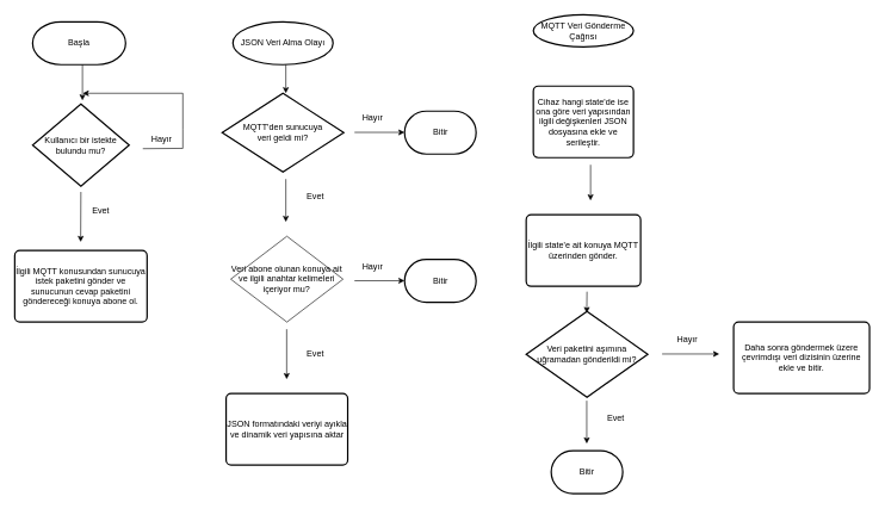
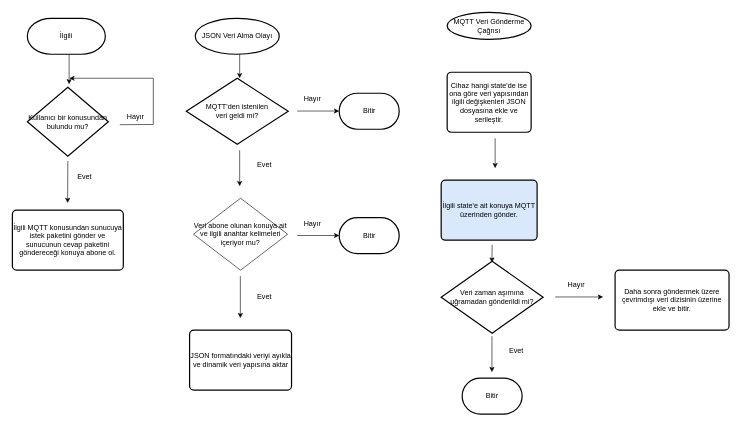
- <mxCell id="2" value="Başla" style="strokeWidth=2;html=1;shape=mxgraph.flowchart.terminator;whiteSpace=wrap;" vertex="1" parent="1"><mxGeometry x="45" y="30" width="130" height="60" as="geometry" /></mxCell>
+ <mxCell id="2" value="İlgili" style="strokeWidth=2;html=1;shape=mxgraph.flowchart.terminator;whiteSpace=wrap;" vertex="1" parent="1"><mxGeometry x="45" y="30" width="130" height="60" as="geometry" /></mxCell>
- <mxCell id="11" value="MQTT'den sunucuya&lt;br&gt;veri geldi mi?" style="strokeWidth=2;html=1;shape=mxgraph.flowchart.decision;whiteSpace=wrap;" vertex="1" parent="1"><mxGeometry x="310" y="130" width="170" height="110" as="geometry" /></mxCell>
+ <mxCell id="11" value="MQTT'den istenilen&lt;br&gt;veri geldi mi?" style="strokeWidth=2;html=1;shape=mxgraph.flowchart.decision;whiteSpace=wrap;" vertex="1" parent="1"><mxGeometry x="310" y="130" width="170" height="110" as="geometry" /></mxCell>
- <mxCell id="8" value="Kullanıcı bir istekte bulundu mu?" style="strokeWidth=2;html=1;shape=mxgraph.flowchart.decision;whiteSpace=wrap;" vertex="1" parent="1"><mxGeometry x="45" y="145" width="135" height="115" as="geometry" /></mxCell>
+ <mxCell id="8" value="Kullanıcı bir konusundan bulundu mu?" style="strokeWidth=2;html=1;shape=mxgraph.flowchart.decision;whiteSpace=wrap;" vertex="1" parent="1"><mxGeometry x="45" y="145" width="135" height="115" as="geometry" /></mxCell>
- <mxCell id="30" value="İlgili state'e ait konuya MQTT üzerinden gönder." style="rounded=1;whiteSpace=wrap;html=1;absoluteArcSize=1;arcSize=14;strokeWidth=2;" vertex="1" parent="1"><mxGeometry x="735" y="300" width="160" height="100" as="geometry" /></mxCell>
+ <mxCell id="30" value="İlgili state'e ait konuya MQTT üzerinden gönder." style="rounded=1;whiteSpace=wrap;html=1;absoluteArcSize=1;arcSize=14;strokeWidth=2;fillColor=#dae8fc;" vertex="1" parent="1"><mxGeometry x="735" y="300" width="160" height="100" as="geometry" /></mxCell>
- <mxCell id="32" value="Veri paketini aşımına uğramadan gönderildi mi?" style="strokeWidth=2;html=1;shape=mxgraph.flowchart.decision;whiteSpace=wrap;" vertex="1" parent="1"><mxGeometry x="735" y="435" width="170" height="120" as="geometry" /></mxCell>
+ <mxCell id="32" value="Veri zaman aşımına uğramadan gönderildi mi?" style="strokeWidth=2;html=1;shape=mxgraph.flowchart.decision;whiteSpace=wrap;" vertex="1" parent="1"><mxGeometry x="735" y="435" width="170" height="120" as="geometry" /></mxCell>
